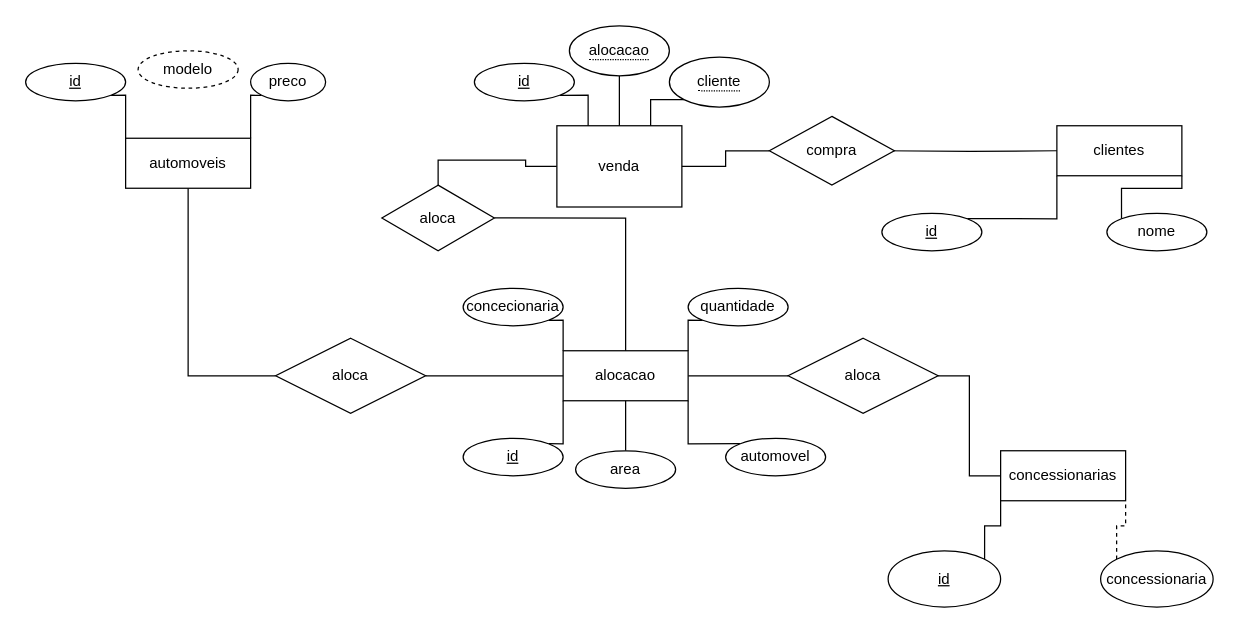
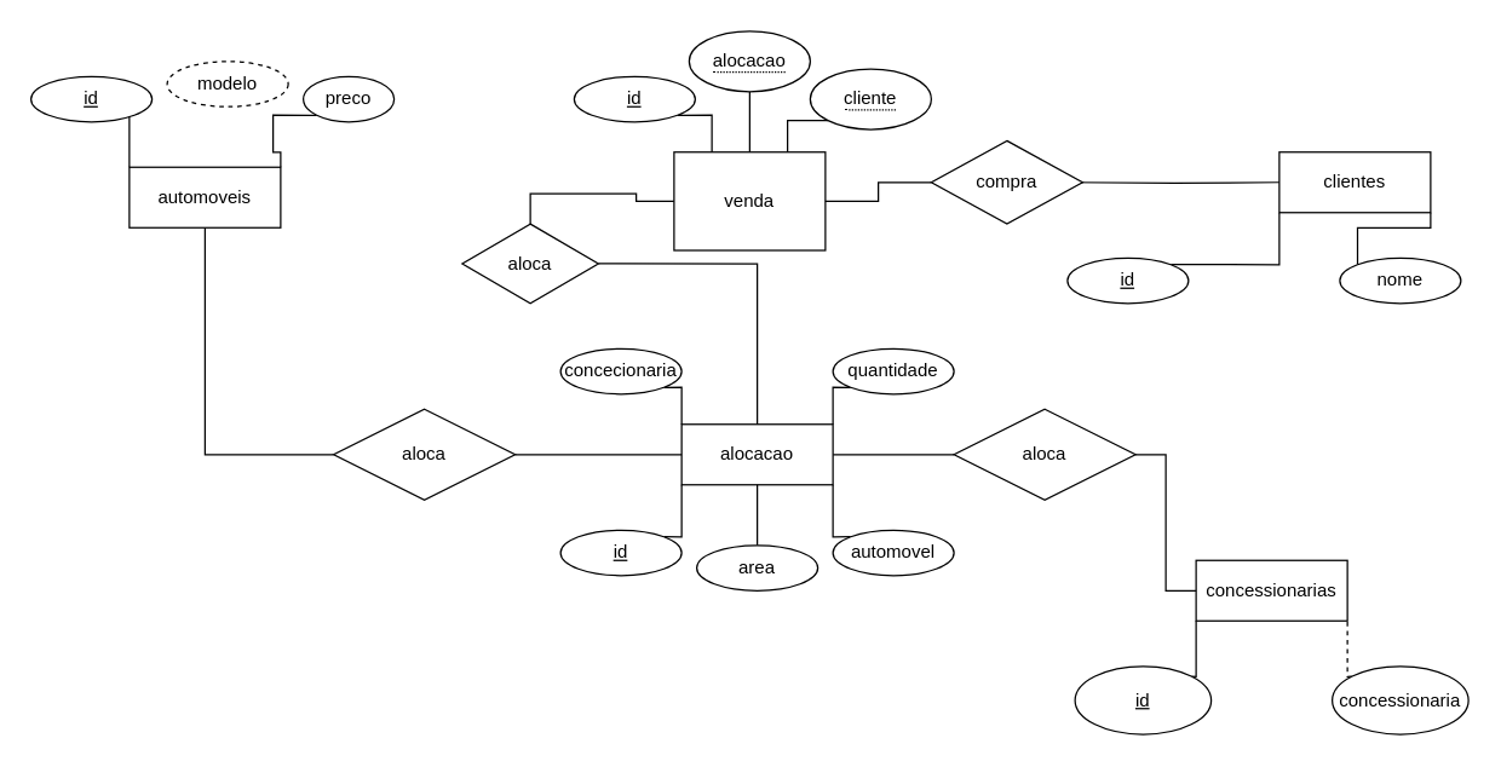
- <mxCell id="3" value="automoveis" style="whiteSpace=wrap;html=1;align=center;" vertex="1" parent="1"><mxGeometry x="100" y="110" width="100" height="40" as="geometry" /></mxCell>
+ <mxCell id="3" value="automoveis" style="whiteSpace=wrap;html=1;align=center;" vertex="1" parent="1"><mxGeometry x="85" y="110" width="100" height="40" as="geometry" /></mxCell>
- <mxCell id="26" value="automovel" style="ellipse;whiteSpace=wrap;html=1;align=center;fontStyle=0" vertex="1" parent="1"><mxGeometry x="580" y="350" width="80" height="30" as="geometry" /></mxCell>
+ <mxCell id="26" value="automovel" style="ellipse;whiteSpace=wrap;html=1;align=center;fontStyle=0" vertex="1" parent="1"><mxGeometry x="550" y="350" width="80" height="30" as="geometry" /></mxCell>
- <mxCell id="14" value="concessionarias" style="whiteSpace=wrap;html=1;align=center;" vertex="1" parent="1"><mxGeometry x="800" y="360" width="100" height="40" as="geometry" /></mxCell>
+ <mxCell id="14" value="concessionarias" style="whiteSpace=wrap;html=1;align=center;" vertex="1" parent="1"><mxGeometry x="790" y="370" width="100" height="40" as="geometry" /></mxCell>
